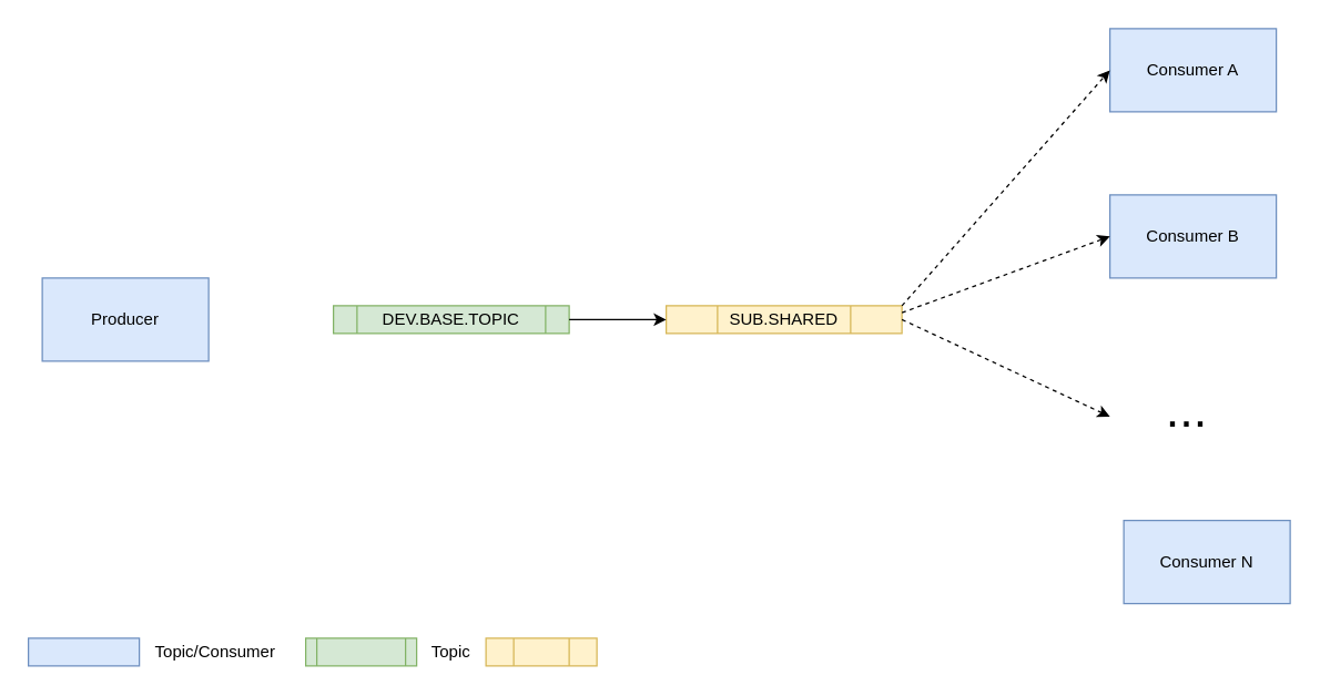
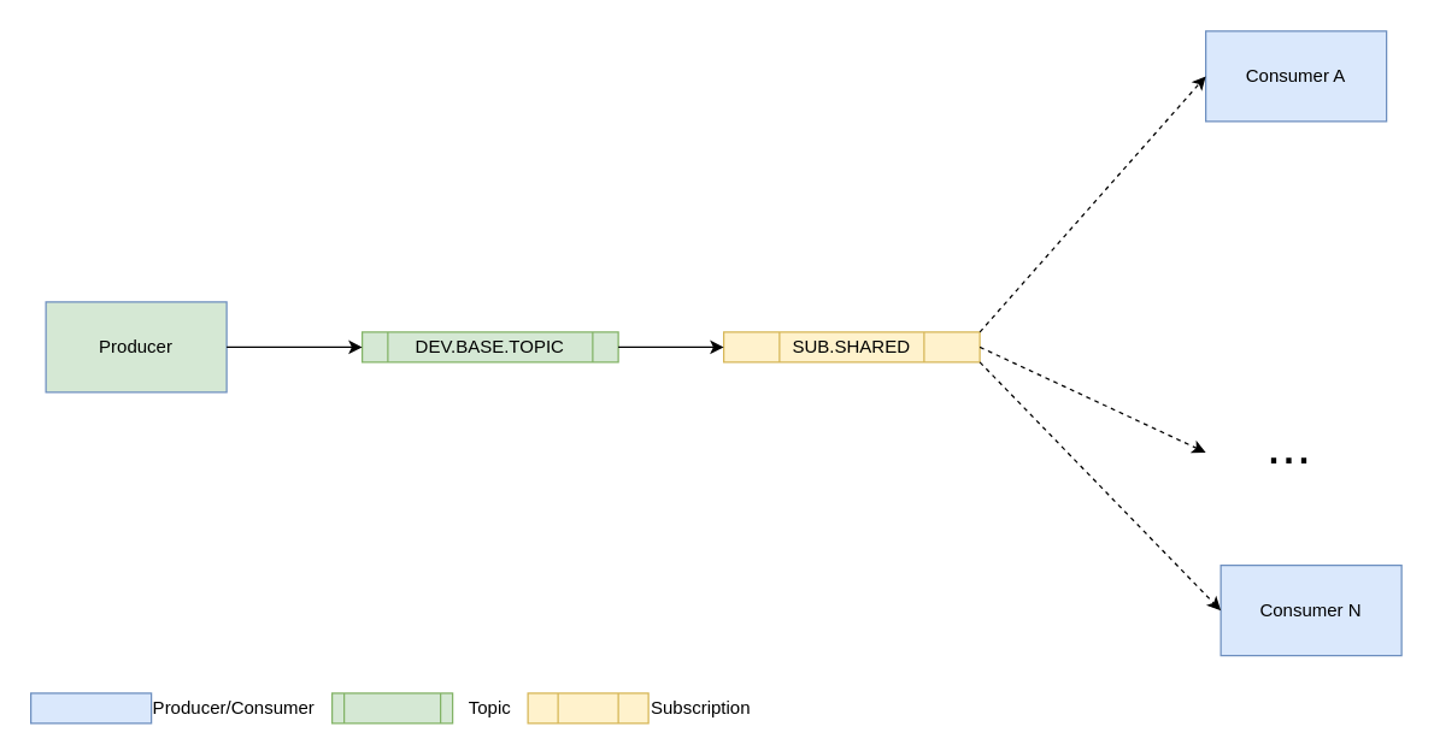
- <mxCell id="6" value="Consumer B" style="rounded=0;whiteSpace=wrap;html=1;fillColor=#dae8fc;strokeColor=#6c8ebf;" parent="1" vertex="1"><mxGeometry x="800" y="140" width="120" height="60" as="geometry" /></mxCell>
- <mxCell id="14" value="" style="endArrow=classic;html=1;fontSize=36;dashed=1;entryX=0;entryY=0.5;entryDx=0;entryDy=0;exitX=1;exitY=0.25;exitDx=0;exitDy=0;" edge="1" parent="1" source="11" target="6"><mxGeometry width="50" height="50" relative="1" as="geometry"><mxPoint x="660" y="230" as="sourcePoint" /><mxPoint x="810" y="60" as="targetPoint" /></mxGeometry></mxCell>
- <mxCell id="2" value="&lt;div&gt;Producer&lt;/div&gt;" style="rounded=0;whiteSpace=wrap;html=1;fillColor=#dae8fc;strokeColor=#6c8ebf;" parent="1" vertex="1"><mxGeometry x="30" y="200" width="120" height="60" as="geometry" /></mxCell>
+ <mxCell id="2" value="&lt;div&gt;Producer&lt;/div&gt;" style="rounded=0;whiteSpace=wrap;html=1;fillColor=#d5e8d4;strokeColor=#6c8ebf;" parent="1" vertex="1"><mxGeometry x="30" y="200" width="120" height="60" as="geometry" /></mxCell>
+ <mxCell id="9" value="" style="endArrow=classic;html=1;exitX=1;exitY=0.5;exitDx=0;exitDy=0;entryX=0;entryY=0.5;entryDx=0;entryDy=0;" parent="1" source="2" target="5" edge="1"><mxGeometry width="50" height="50" relative="1" as="geometry"><mxPoint x="380" y="260" as="sourcePoint" /><mxPoint x="430" y="210" as="targetPoint" /></mxGeometry></mxCell>
+ <mxCell id="16" value="" style="endArrow=classic;html=1;fontSize=36;dashed=1;exitX=1;exitY=1;exitDx=0;exitDy=0;entryX=0;entryY=0.5;entryDx=0;entryDy=0;" edge="1" parent="1" source="11" target="7"><mxGeometry width="50" height="50" relative="1" as="geometry"><mxPoint x="610" y="360" as="sourcePoint" /><mxPoint x="760" y="430" as="targetPoint" /></mxGeometry></mxCell>
- <mxCell id="18" value="Topic/Consumer" style="text;html=1;strokeColor=none;fillColor=none;align=center;verticalAlign=middle;whiteSpace=wrap;rounded=0;" vertex="1" parent="1"><mxGeometry x="100" y="460" width="110" height="20" as="geometry" /></mxCell>
+ <mxCell id="18" value="Producer/Consumer" style="text;html=1;strokeColor=none;fillColor=none;align=center;verticalAlign=middle;whiteSpace=wrap;rounded=0;" vertex="1" parent="1"><mxGeometry x="100" y="460" width="110" height="20" as="geometry" /></mxCell>
+ <mxCell id="22" value="Subscription" style="text;html=1;strokeColor=none;fillColor=none;align=center;verticalAlign=middle;whiteSpace=wrap;rounded=0;" vertex="1" parent="1"><mxGeometry x="430" y="460" width="70" height="20" as="geometry" /></mxCell>
